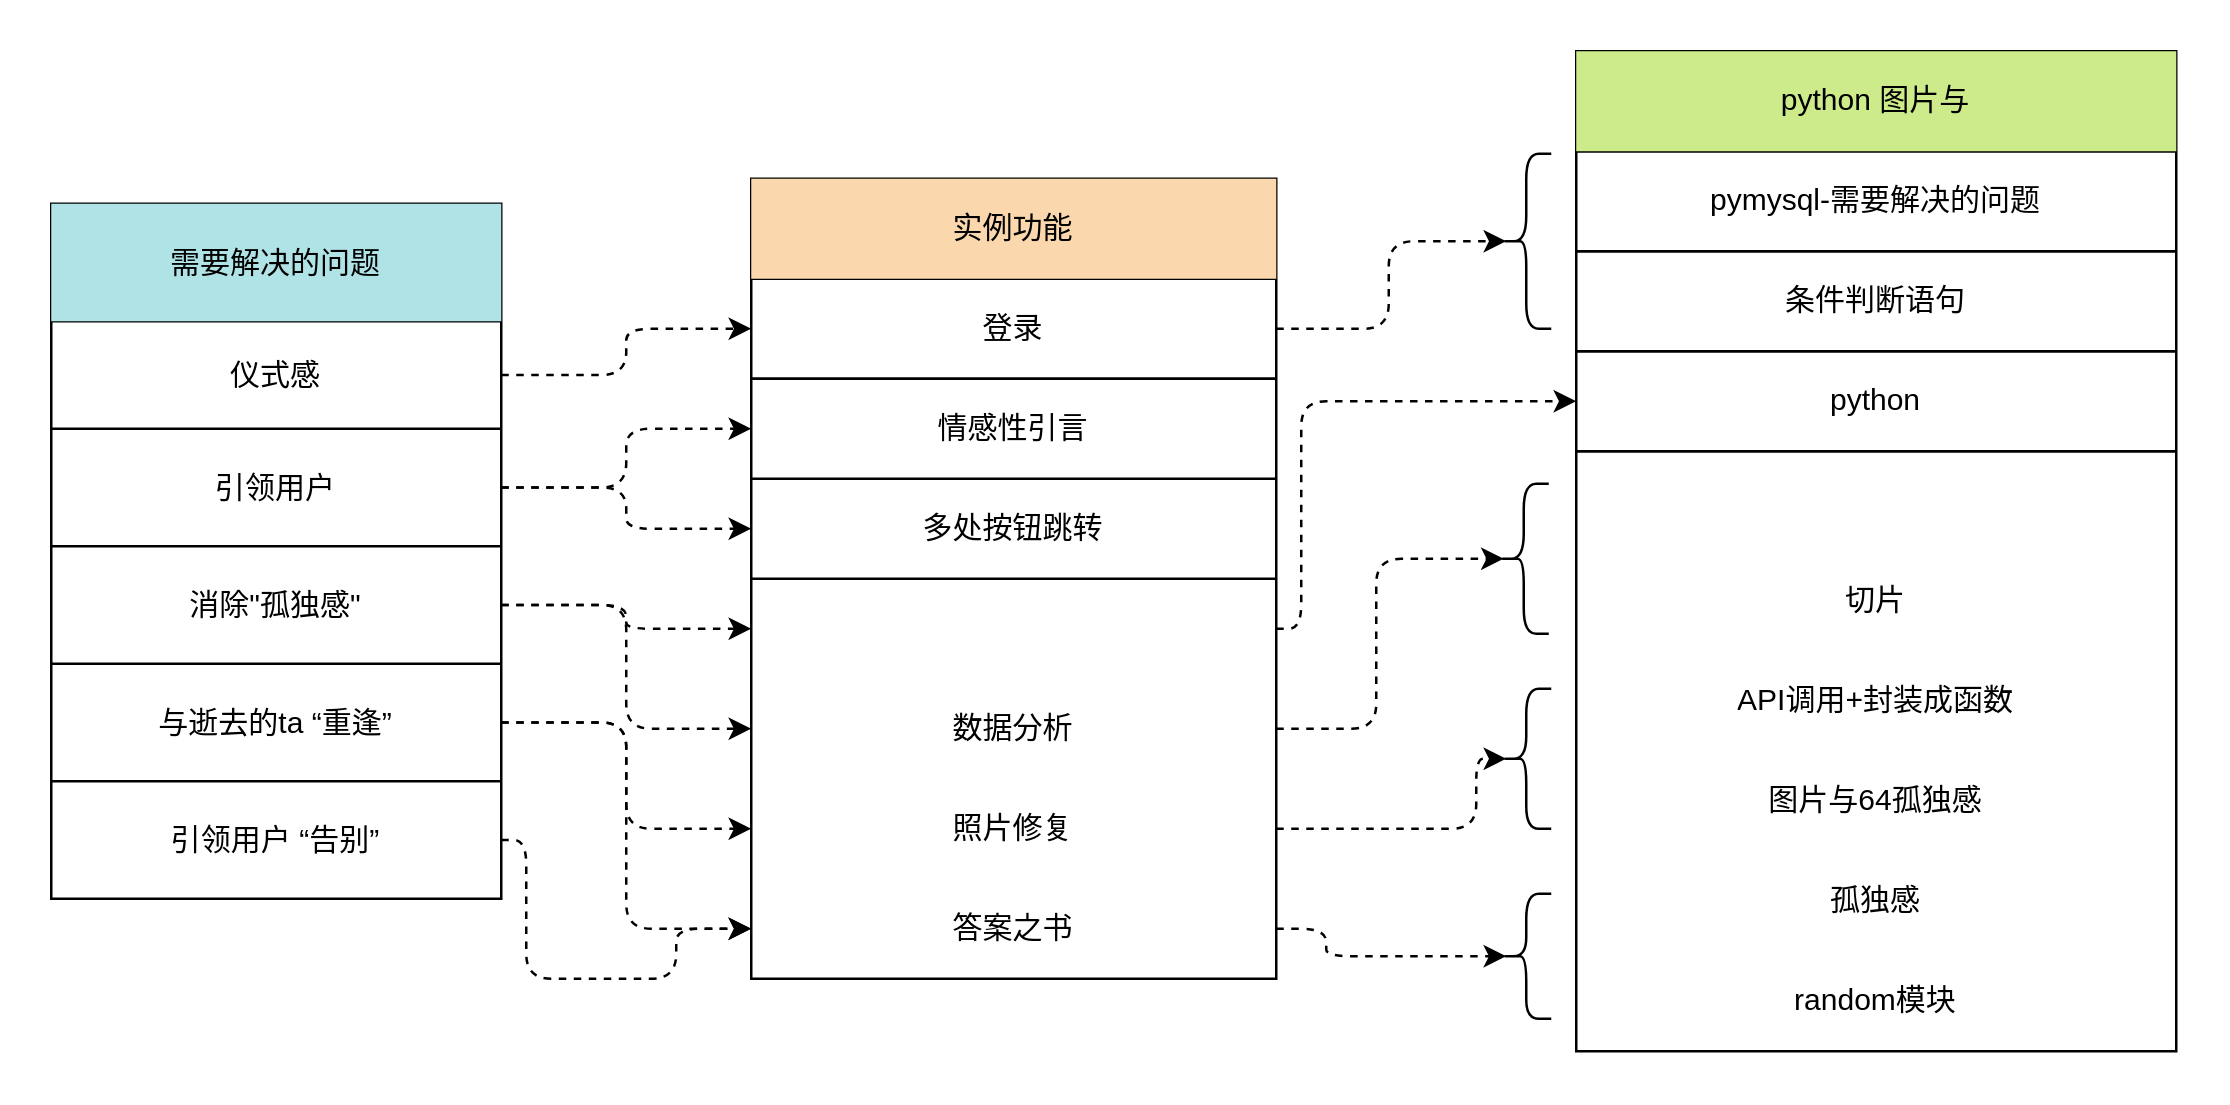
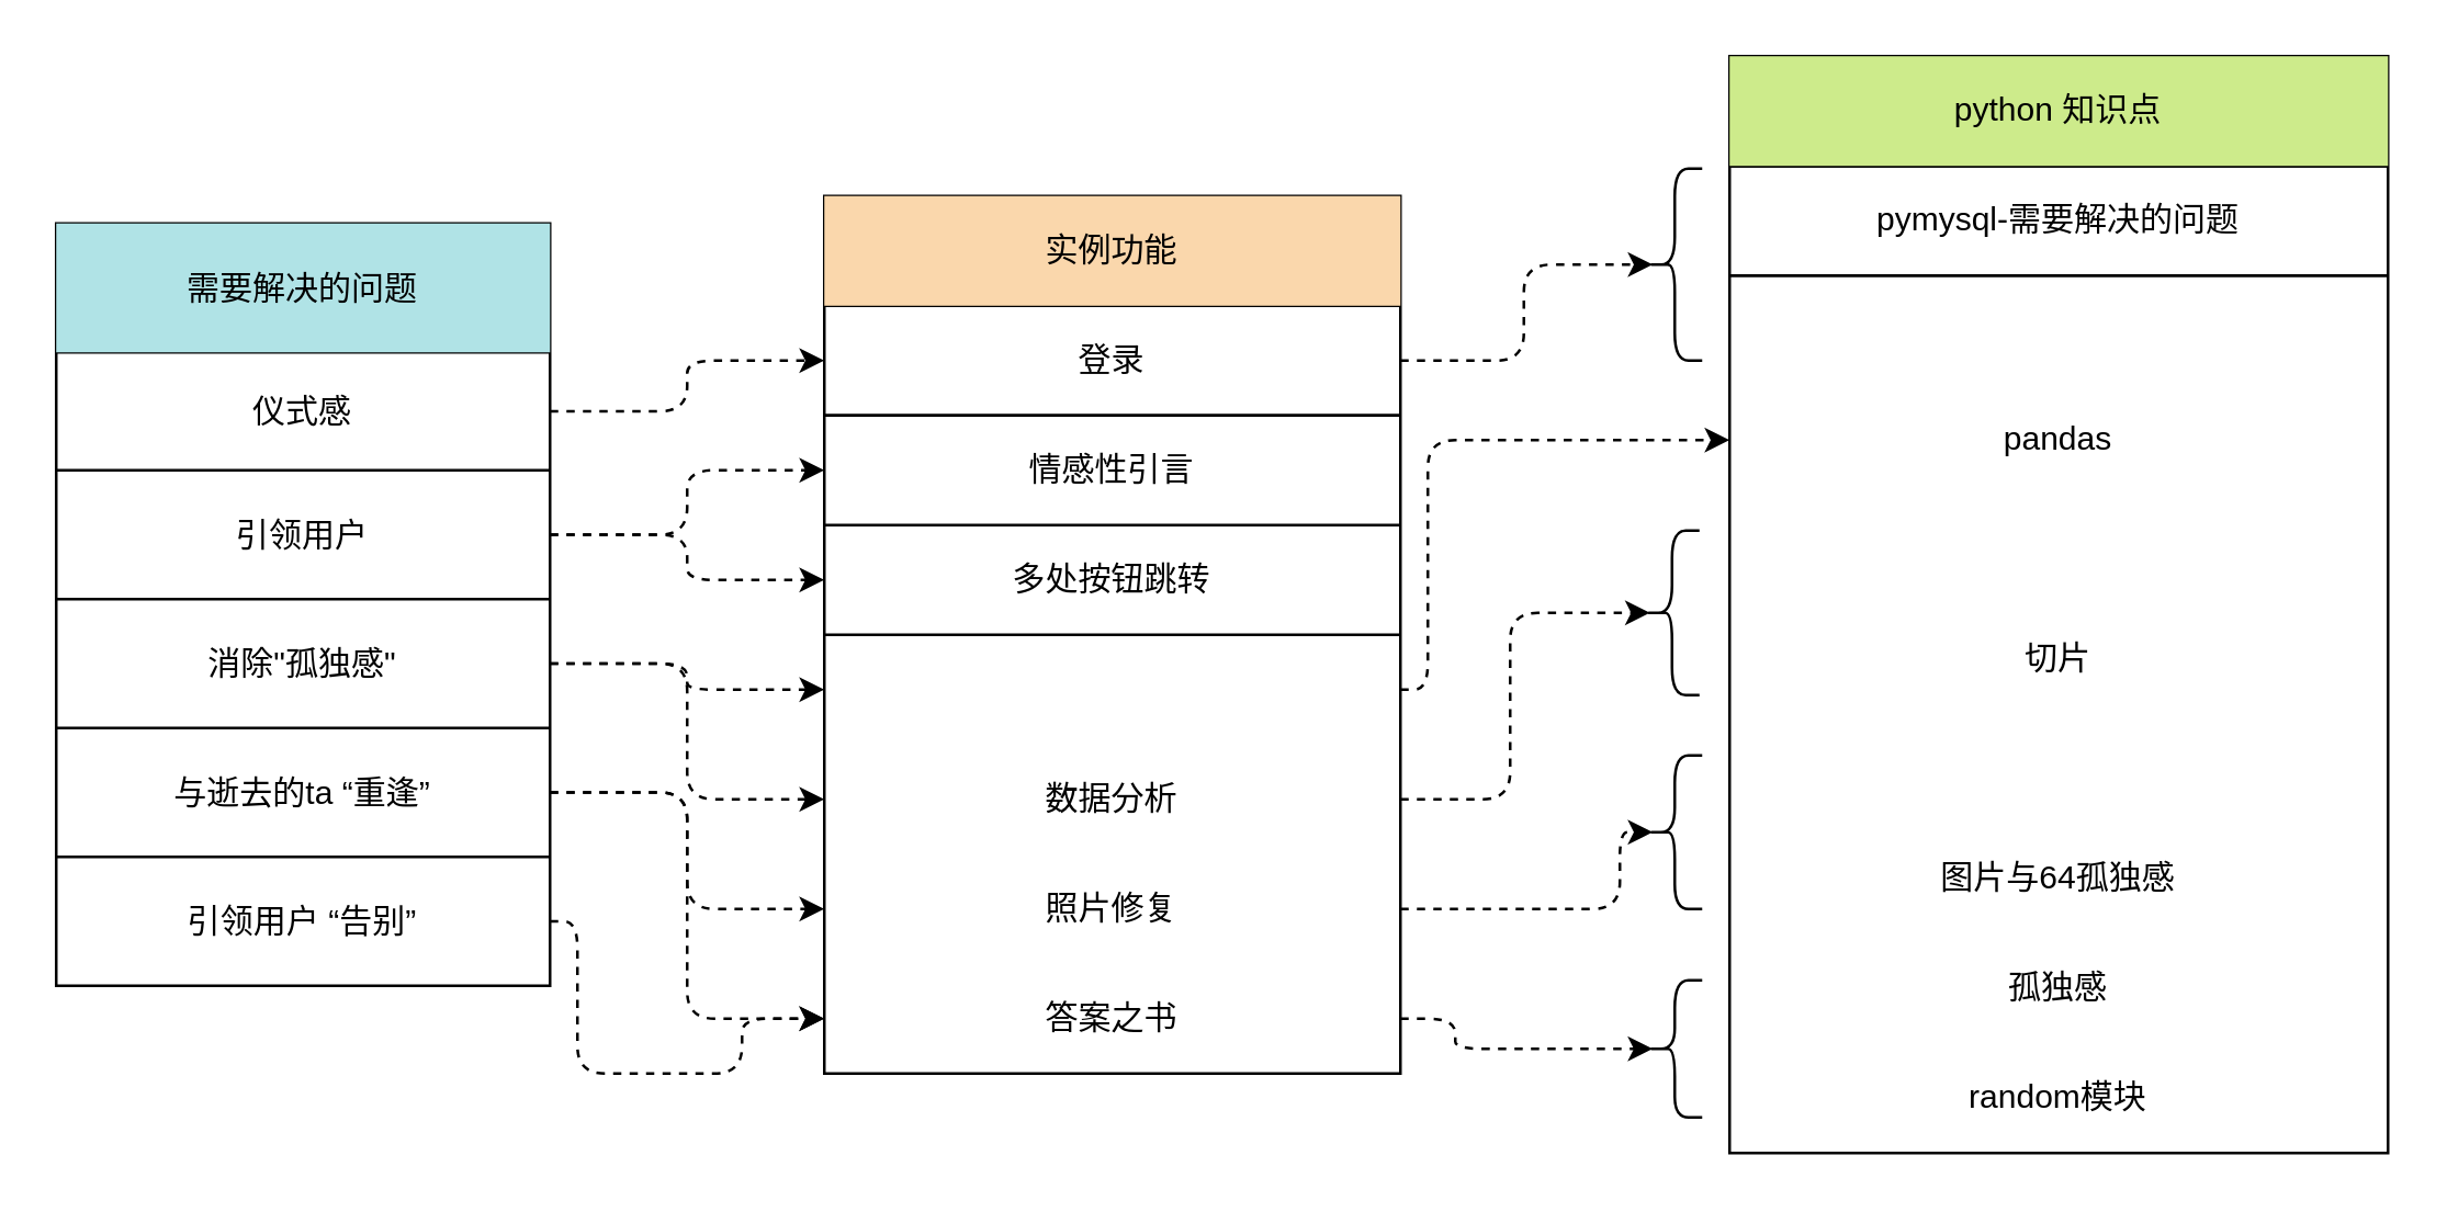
- <mxCell id="41" value="python 图片与" style="shape=partialRectangle;html=1;whiteSpace=wrap;connectable=0;overflow=hidden;fillColor=#cdeb8b;top=0;left=0;bottom=0;right=0;strokeColor=#36393d;" vertex="1" parent="40"><mxGeometry width="240" height="40" as="geometry" /></mxCell>
+ <mxCell id="41" value="python 知识点" style="shape=partialRectangle;html=1;whiteSpace=wrap;connectable=0;overflow=hidden;fillColor=#cdeb8b;top=0;left=0;bottom=0;right=0;strokeColor=#36393d;" vertex="1" parent="40"><mxGeometry width="240" height="40" as="geometry" /></mxCell>
- <mxCell id="45" value="条件判断语句" style="shape=partialRectangle;html=1;whiteSpace=wrap;connectable=0;overflow=hidden;fillColor=none;top=0;left=0;bottom=0;right=0;" vertex="1" parent="44"><mxGeometry width="240" height="40" as="geometry" /></mxCell>
- <mxCell id="47" value="python" style="shape=partialRectangle;html=1;whiteSpace=wrap;connectable=0;overflow=hidden;fillColor=none;top=0;left=0;bottom=0;right=0;" vertex="1" parent="46"><mxGeometry width="240" height="40" as="geometry" /></mxCell>
+ <mxCell id="47" value="pandas" style="shape=partialRectangle;html=1;whiteSpace=wrap;connectable=0;overflow=hidden;fillColor=none;top=0;left=0;bottom=0;right=0;" vertex="1" parent="46"><mxGeometry width="240" height="40" as="geometry" /></mxCell>
- <mxCell id="52" value="API调用+封装成函数" style="shape=partialRectangle;html=1;whiteSpace=wrap;connectable=0;overflow=hidden;fillColor=none;top=0;left=0;bottom=0;right=0;" vertex="1" parent="51"><mxGeometry width="240" height="40" as="geometry" /></mxCell>
